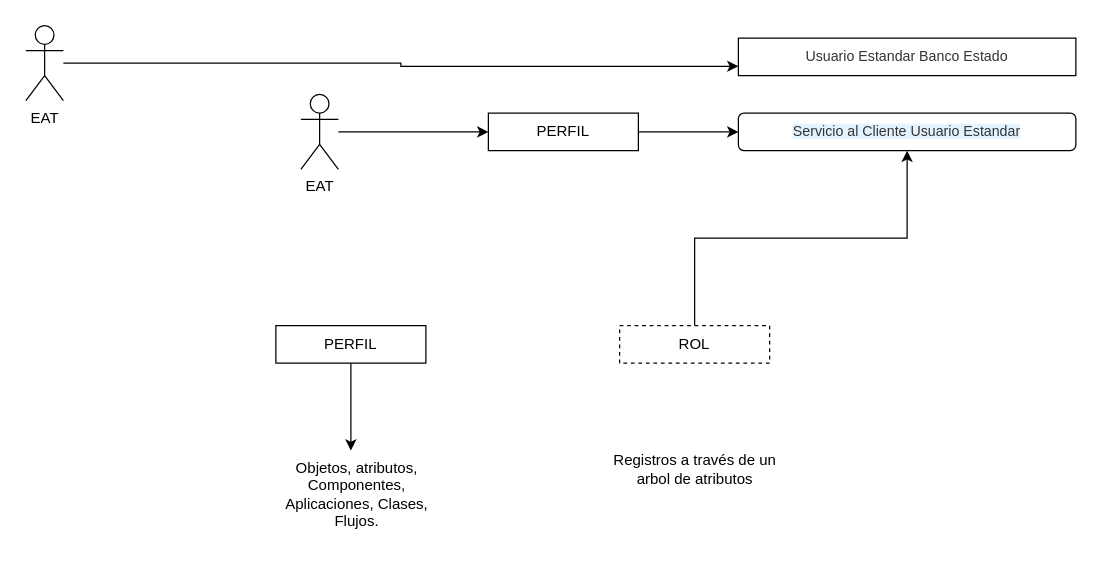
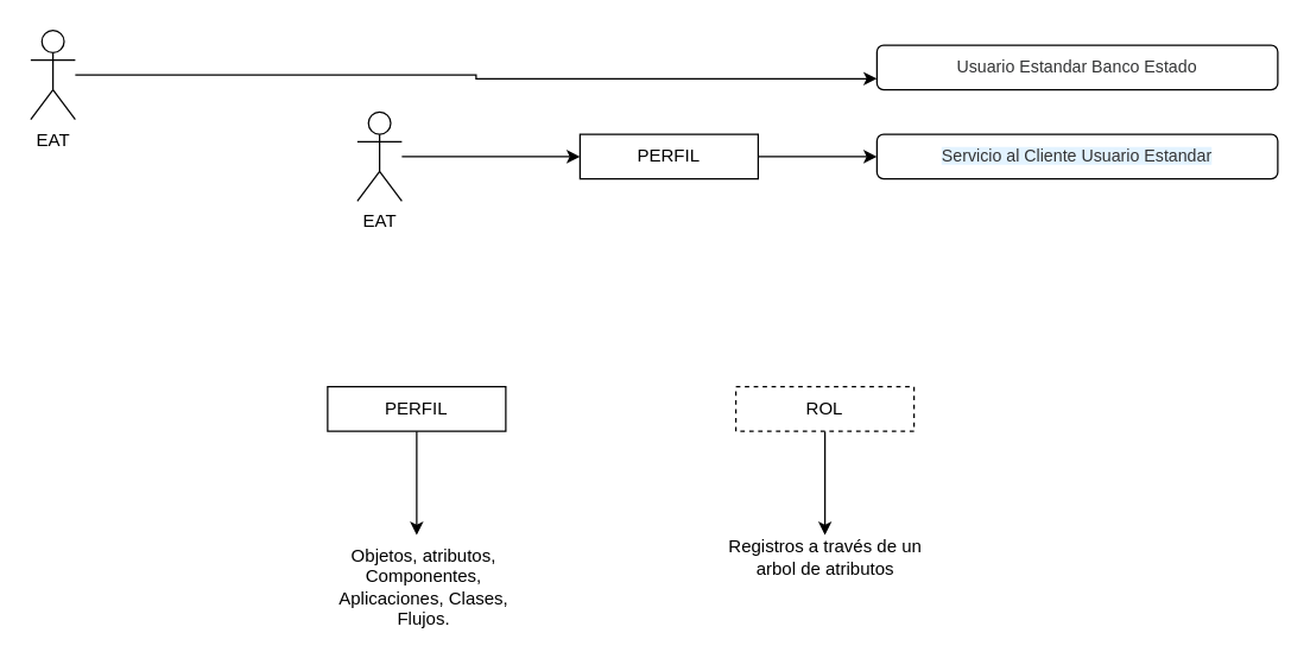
- <mxCell id="9" value="&lt;a style=&quot;color: rgb(51, 52, 53); font-family: Arial, Helvetica, sans-serif; font-size: 11.36px; text-align: start; text-wrap: nowrap; background-color: rgb(255, 255, 255);&quot;&gt;Usuario Estandar Banco Estado&lt;/a&gt;" style="rounded=0;whiteSpace=wrap;html=1;" vertex="1" parent="1"><mxGeometry x="590" y="30" width="270" height="30" as="geometry" /></mxCell>
+ <mxCell id="9" value="&lt;a style=&quot;color: rgb(51, 52, 53); font-family: Arial, Helvetica, sans-serif; font-size: 11.36px; text-align: start; text-wrap: nowrap; background-color: rgb(255, 255, 255);&quot;&gt;Usuario Estandar Banco Estado&lt;/a&gt;" style="whiteSpace=wrap;html=1;rounded=1;" vertex="1" parent="1"><mxGeometry x="590" y="30" width="270" height="30" as="geometry" /></mxCell>
- <mxCell id="12" style="edgeStyle=orthogonalEdgeStyle;rounded=0;orthogonalLoop=1;jettySize=auto;html=1;" edge="1" parent="1" source="13" target="6"><mxGeometry relative="1" as="geometry"><mxPoint x="555" y="360" as="targetPoint" /></mxGeometry></mxCell>
+ <mxCell id="12" style="edgeStyle=orthogonalEdgeStyle;rounded=0;orthogonalLoop=1;jettySize=auto;html=1;" edge="1" parent="1" source="13" target="15"><mxGeometry relative="1" as="geometry"><mxPoint x="555" y="360" as="targetPoint" /></mxGeometry></mxCell>
